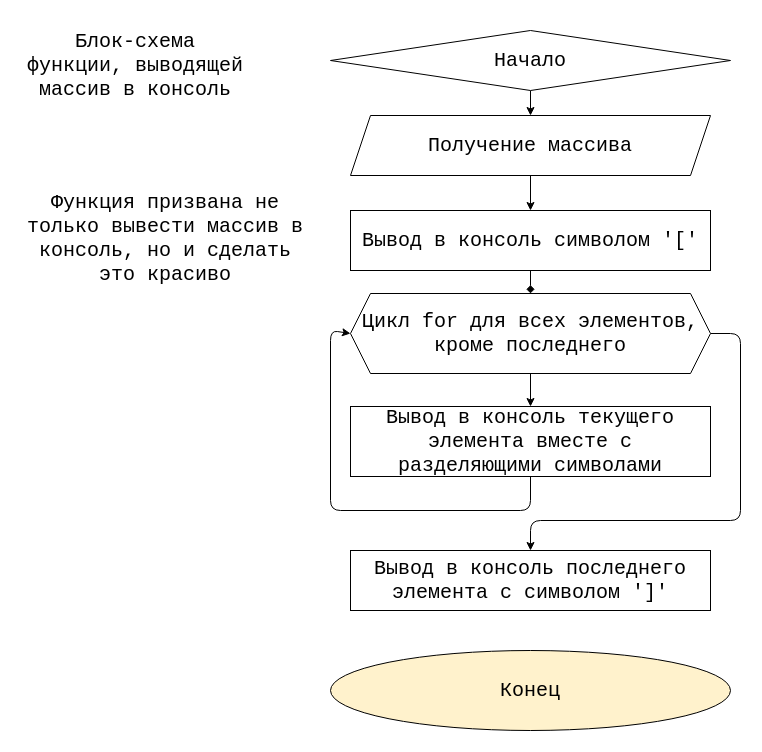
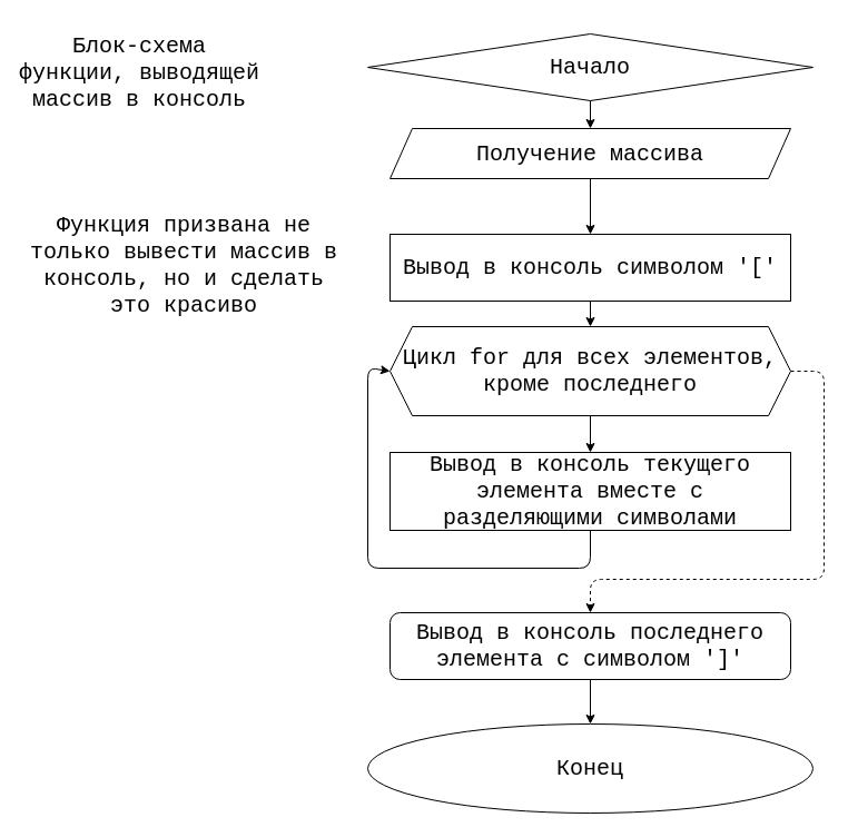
- <mxCell id="4" value="Блок-схема функции, выводящей массив в консоль" style="text;html=1;strokeColor=none;fillColor=none;align=center;verticalAlign=middle;whiteSpace=wrap;rounded=0;fontFamily=Courier New;fontSize=20;" vertex="1" parent="1"><mxGeometry x="20" y="20" width="230" height="90" as="geometry" /></mxCell>
+ <mxCell id="4" value="Блок-схема функции, выводящей массив в консоль" style="text;html=1;strokeColor=none;fillColor=none;align=center;verticalAlign=middle;whiteSpace=wrap;rounded=0;fontFamily=Courier New;fontSize=20;" vertex="1" parent="1"><mxGeometry x="10" y="20" width="230" height="90" as="geometry" /></mxCell>
- <mxCell id="6" value="Получение массива" style="shape=parallelogram;perimeter=parallelogramPerimeter;whiteSpace=wrap;html=1;fixedSize=1;fontFamily=Courier New;fontSize=20;" vertex="1" parent="1"><mxGeometry x="350" y="115" width="360" height="60" as="geometry" /></mxCell>
+ <mxCell id="6" value="Получение массива" style="shape=parallelogram;perimeter=parallelogramPerimeter;whiteSpace=wrap;html=1;fixedSize=1;fontFamily=Courier New;fontSize=20;" vertex="1" parent="1"><mxGeometry x="350" y="115" width="360" height="45" as="geometry" /></mxCell>
- <mxCell id="7" value="" style="edgeStyle=none;html=1;fontFamily=Courier New;fontSize=20;endArrow=diamond;" edge="1" parent="1" source="8" target="12"><mxGeometry relative="1" as="geometry" /></mxCell>
+ <mxCell id="7" value="" style="edgeStyle=none;html=1;fontFamily=Courier New;fontSize=20;" edge="1" parent="1" source="8" target="12"><mxGeometry relative="1" as="geometry" /></mxCell>
- <mxCell id="11" style="edgeStyle=none;html=1;exitX=1;exitY=0.5;exitDx=0;exitDy=0;entryX=0.5;entryY=0;entryDx=0;entryDy=0;fontFamily=Courier New;fontSize=20;" edge="1" parent="1" source="12" target="16"><mxGeometry relative="1" as="geometry"><Array as="points"><mxPoint x="740" y="333" /><mxPoint x="740" y="520" /><mxPoint x="530" y="520" /></Array></mxGeometry></mxCell>
+ <mxCell id="11" style="edgeStyle=none;html=1;exitX=1;exitY=0.5;exitDx=0;exitDy=0;entryX=0.5;entryY=0;entryDx=0;entryDy=0;fontFamily=Courier New;fontSize=20;dashed=1;" edge="1" parent="1" source="12" target="16"><mxGeometry relative="1" as="geometry"><Array as="points"><mxPoint x="740" y="333" /><mxPoint x="740" y="520" /><mxPoint x="530" y="520" /></Array></mxGeometry></mxCell>
- <mxCell id="16" value="Вывод в консоль последнего элемента с символом ']'" style="rounded=0;whiteSpace=wrap;html=1;fontFamily=Courier New;fontSize=20;" vertex="1" parent="1"><mxGeometry x="350" y="550" width="360" height="60" as="geometry" /></mxCell>
+ <mxCell id="16" value="Вывод в консоль последнего элемента с символом ']'" style="whiteSpace=wrap;html=1;fontFamily=Courier New;fontSize=20;rounded=1;" vertex="1" parent="1"><mxGeometry x="350" y="550" width="360" height="60" as="geometry" /></mxCell>
+ <mxCell id="15" value="" style="edgeStyle=none;html=1;fontFamily=Courier New;fontSize=20;" edge="1" parent="1" source="16" target="17"><mxGeometry relative="1" as="geometry" /></mxCell>
- <mxCell id="17" value="Конец" style="ellipse;whiteSpace=wrap;html=1;fontFamily=Courier New;fontSize=20;fillColor=#fff2cc;" vertex="1" parent="1"><mxGeometry x="330" y="650" width="400" height="80" as="geometry" /></mxCell>
+ <mxCell id="17" value="Конец" style="ellipse;whiteSpace=wrap;html=1;fontFamily=Courier New;fontSize=20;" vertex="1" parent="1"><mxGeometry x="330" y="650" width="400" height="80" as="geometry" /></mxCell>
